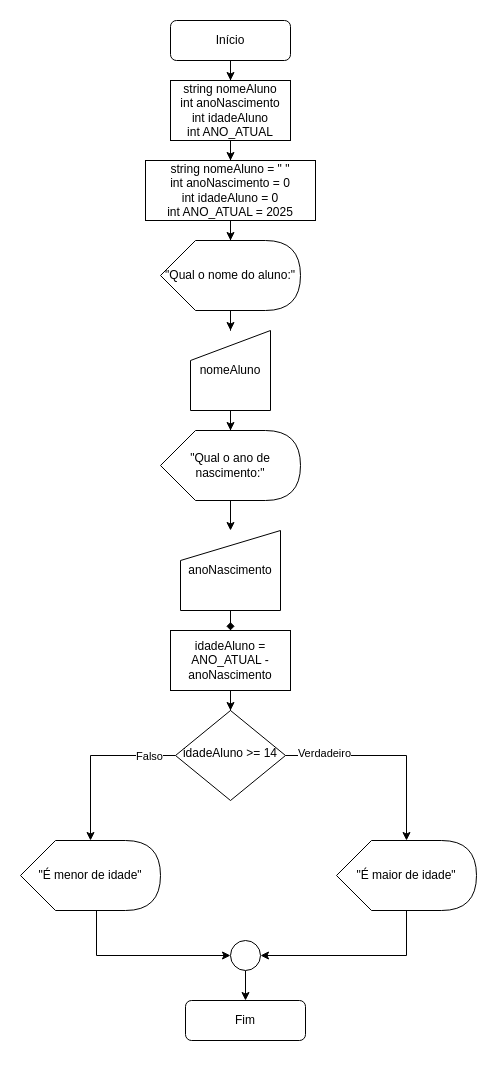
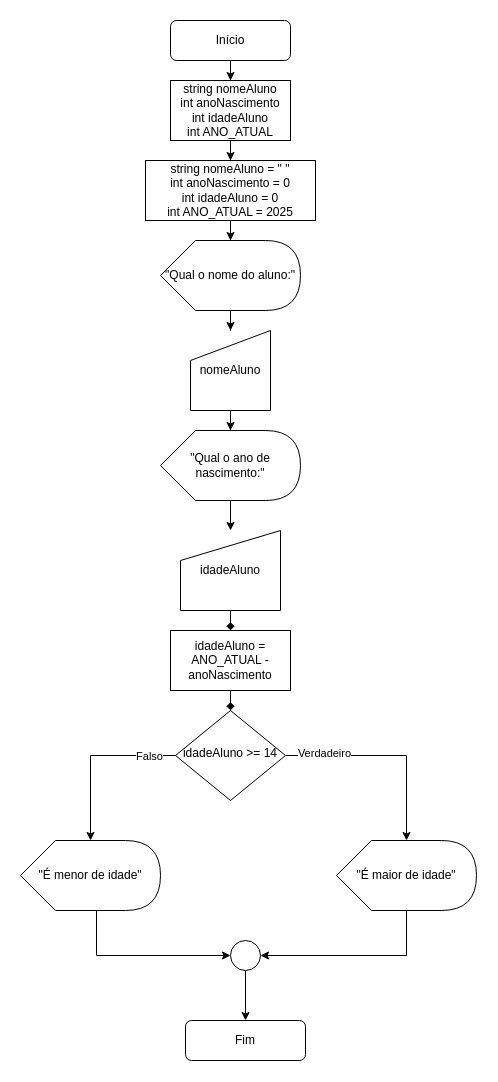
- <mxCell id="21" value="anoNascimento" style="shape=manualInput;whiteSpace=wrap;html=1;" vertex="1" parent="1"><mxGeometry x="180" y="530" width="100" height="80" as="geometry" /></mxCell>
+ <mxCell id="21" value="idadeAluno" style="shape=manualInput;whiteSpace=wrap;html=1;" vertex="1" parent="1"><mxGeometry x="180" y="530" width="100" height="80" as="geometry" /></mxCell>
- <mxCell id="22" style="edgeStyle=orthogonalEdgeStyle;rounded=0;orthogonalLoop=1;jettySize=auto;html=1;" edge="1" parent="1" source="23" target="6"><mxGeometry relative="1" as="geometry" /></mxCell>
+ <mxCell id="22" style="edgeStyle=orthogonalEdgeStyle;rounded=0;orthogonalLoop=1;jettySize=auto;html=1;endArrow=diamond;" edge="1" parent="1" source="23" target="6"><mxGeometry relative="1" as="geometry" /></mxCell>
- <mxCell id="7" value="Fim" style="rounded=1;whiteSpace=wrap;html=1;fontSize=12;glass=0;strokeWidth=1;shadow=0;" parent="1" vertex="1"><mxGeometry x="185" y="1000" width="120" height="40" as="geometry" /></mxCell>
+ <mxCell id="7" value="Fim" style="rounded=1;whiteSpace=wrap;html=1;fontSize=12;glass=0;strokeWidth=1;shadow=0;" parent="1" vertex="1"><mxGeometry x="185" y="1020" width="120" height="40" as="geometry" /></mxCell>
